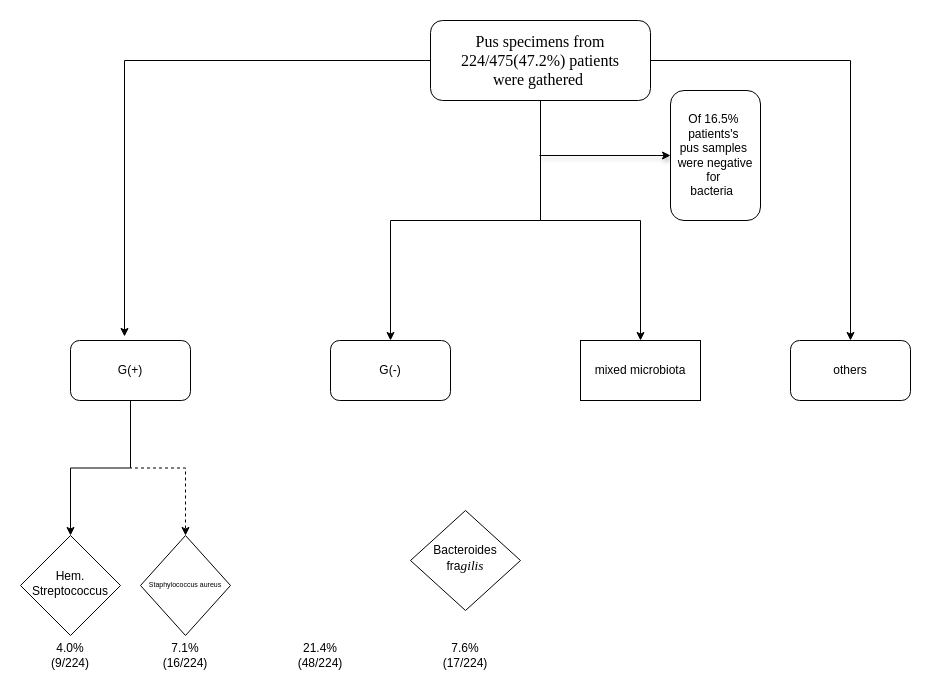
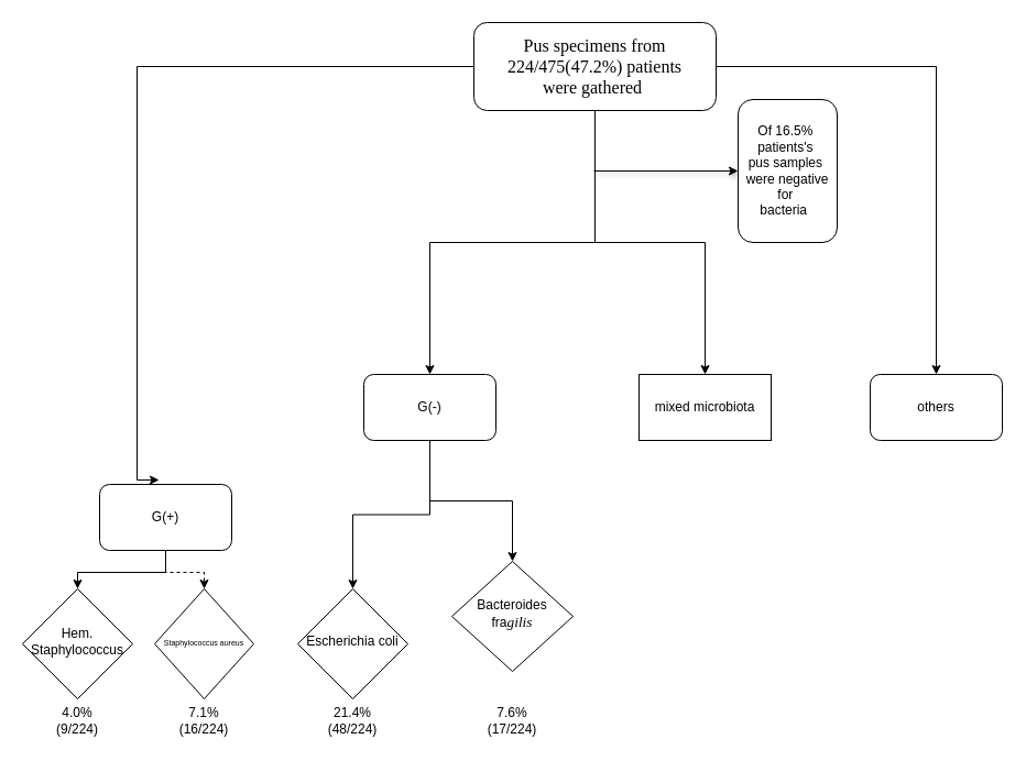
- <mxCell id="10" value="G(+)" style="rounded=1;whiteSpace=wrap;html=1;flipH=1;" parent="1" vertex="1"><mxGeometry x="70" y="340" width="120" height="60" as="geometry" /></mxCell>
+ <mxCell id="10" value="G(+)" style="rounded=1;whiteSpace=wrap;html=1;flipH=1;" parent="1" vertex="1"><mxGeometry x="90" y="440" width="120" height="60" as="geometry" /></mxCell>
+ <mxCell id="12" style="edgeStyle=orthogonalEdgeStyle;rounded=0;orthogonalLoop=1;jettySize=auto;html=1;entryX=0.5;entryY=0;entryDx=0;entryDy=0;" edge="1" parent="1" source="13" target="19"><mxGeometry relative="1" as="geometry" /></mxCell>
+ <mxCell id="11" style="edgeStyle=orthogonalEdgeStyle;rounded=0;orthogonalLoop=1;jettySize=auto;html=1;entryX=0.5;entryY=0;entryDx=0;entryDy=0;" edge="1" parent="1" source="13" target="18"><mxGeometry relative="1" as="geometry" /></mxCell>
- <mxCell id="16" value="Hem. Streptococcus" style="rhombus;whiteSpace=wrap;html=1;shadow=0;fontFamily=Helvetica;fontSize=12;align=center;strokeWidth=1;spacing=6;spacingTop=-4;flipV=1;" parent="1" vertex="1"><mxGeometry x="20" y="535" width="100" height="100" as="geometry" /></mxCell>
+ <mxCell id="16" value="Hem. Staphylococcus" style="rhombus;whiteSpace=wrap;html=1;shadow=0;fontFamily=Helvetica;fontSize=12;align=center;strokeWidth=1;spacing=6;spacingTop=-4;flipV=1;" parent="1" vertex="1"><mxGeometry x="20" y="535" width="100" height="100" as="geometry" /></mxCell>
+ <mxCell id="18" value="Escherichia coli" style="rhombus;whiteSpace=wrap;html=1;shadow=0;fontFamily=Helvetica;fontSize=12;align=center;strokeWidth=1;spacing=6;spacingTop=-4;flipV=1;" parent="1" vertex="1"><mxGeometry x="270" y="535" width="100" height="100" as="geometry" /></mxCell>
